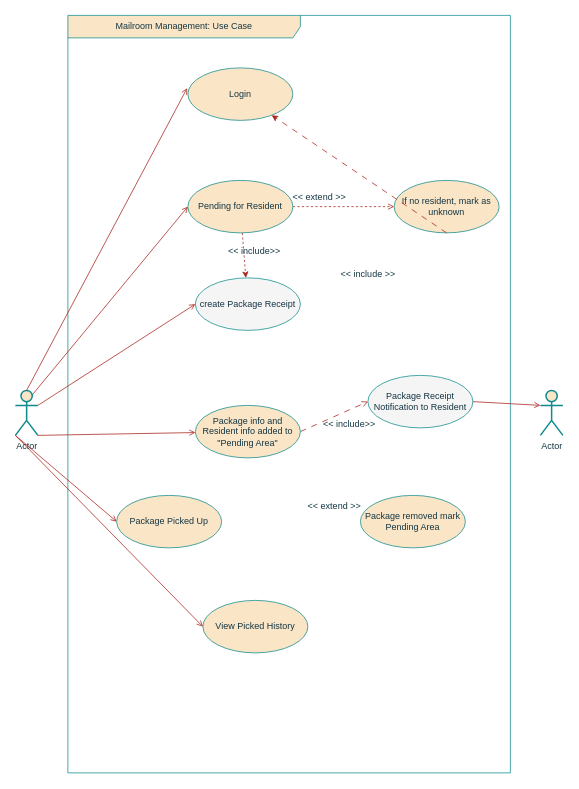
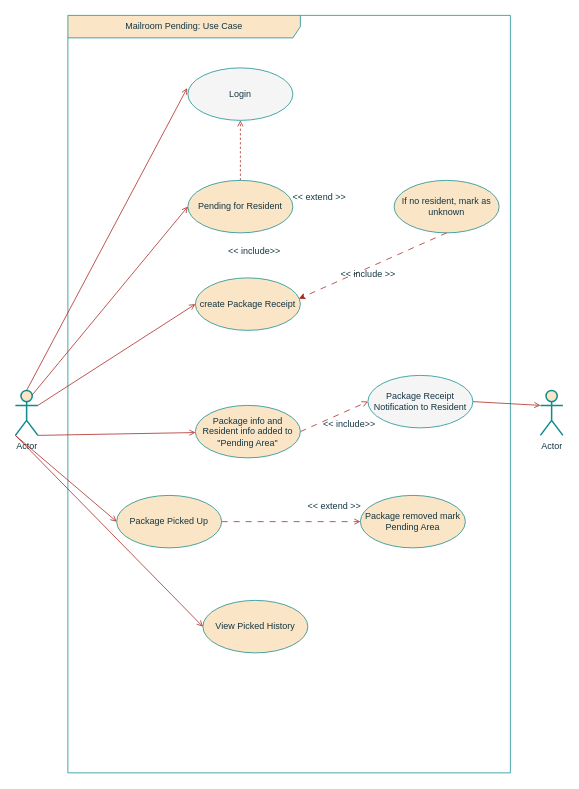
- <mxCell id="2" value="Mailroom Management: Use Case" style="shape=umlFrame;whiteSpace=wrap;html=1;pointerEvents=0;recursiveResize=0;container=1;collapsible=0;width=310;height=30;rounded=1;labelBackgroundColor=none;fillColor=#FAE5C7;strokeColor=#0F8B8D;fontColor=#143642;" vertex="1" parent="1"><mxGeometry x="90" y="20" width="590" height="1010" as="geometry" /></mxCell>
+ <mxCell id="2" value="Mailroom Pending: Use Case" style="shape=umlFrame;whiteSpace=wrap;html=1;pointerEvents=0;recursiveResize=0;container=1;collapsible=0;width=310;height=30;rounded=1;labelBackgroundColor=none;fillColor=#FAE5C7;strokeColor=#0F8B8D;fontColor=#143642;" vertex="1" parent="1"><mxGeometry x="90" y="20" width="590" height="1010" as="geometry" /></mxCell>
- <mxCell id="3" value="Login" style="ellipse;whiteSpace=wrap;html=1;flipV=1;rounded=1;labelBackgroundColor=none;fillColor=#FAE5C7;strokeColor=#0F8B8D;fontColor=#143642;" vertex="1" parent="2"><mxGeometry x="160" y="70" width="140" height="70" as="geometry" /></mxCell>
+ <mxCell id="3" value="Login" style="ellipse;whiteSpace=wrap;html=1;flipV=1;rounded=1;labelBackgroundColor=none;fillColor=#f5f5f5;strokeColor=#0F8B8D;fontColor=#143642;" vertex="1" parent="2"><mxGeometry x="160" y="70" width="140" height="70" as="geometry" /></mxCell>
- <mxCell id="19" style="rounded=0;orthogonalLoop=1;jettySize=auto;html=1;exitX=0.5;exitY=1;exitDx=0;exitDy=0;strokeColor=#A8201A;fontColor=#143642;fillColor=#FAE5C7;dashed=1;dashPattern=8 8;" edge="1" parent="2" source="14" target="3"><mxGeometry relative="1" as="geometry" /></mxCell>
+ <mxCell id="19" style="rounded=0;orthogonalLoop=1;jettySize=auto;html=1;exitX=0.5;exitY=1;exitDx=0;exitDy=0;entryX=0.986;entryY=0.603;entryDx=0;entryDy=0;entryPerimeter=0;strokeColor=#A8201A;fontColor=#143642;fillColor=#FAE5C7;dashed=1;dashPattern=8 8;" edge="1" parent="2" source="14" target="7"><mxGeometry relative="1" as="geometry" /></mxCell>
- <mxCell id="4" value="" style="edgeStyle=orthogonalEdgeStyle;rounded=0;orthogonalLoop=1;jettySize=auto;html=1;strokeColor=#A8201A;fontColor=#143642;fillColor=#FAE5C7;dashed=1;endArrow=open;endFill=0;" edge="1" parent="2" source="6" target="14"><mxGeometry relative="1" as="geometry" /></mxCell>
+ <mxCell id="4" value="" style="edgeStyle=orthogonalEdgeStyle;rounded=0;orthogonalLoop=1;jettySize=auto;html=1;strokeColor=#A8201A;fontColor=#143642;fillColor=#FAE5C7;dashed=1;endArrow=open;endFill=0;" edge="1" parent="2" source="6" target="3"><mxGeometry relative="1" as="geometry" /></mxCell>
- <mxCell id="5" value="" style="rounded=0;orthogonalLoop=1;jettySize=auto;html=1;strokeColor=#A8201A;fontColor=#143642;fillColor=#FAE5C7;dashed=1;" edge="1" parent="2" source="6" target="7"><mxGeometry relative="1" as="geometry" /></mxCell>
- <mxCell id="7" value="create Package Receipt" style="ellipse;whiteSpace=wrap;html=1;flipV=1;rounded=1;labelBackgroundColor=none;fillColor=#f5f5f5;strokeColor=#0F8B8D;fontColor=#143642;" vertex="1" parent="2"><mxGeometry x="170" y="350" width="140" height="70" as="geometry" /></mxCell>
+ <mxCell id="7" value="create Package Receipt" style="ellipse;whiteSpace=wrap;html=1;flipV=1;rounded=1;labelBackgroundColor=none;fillColor=#FAE5C7;strokeColor=#0F8B8D;fontColor=#143642;" vertex="1" parent="2"><mxGeometry x="170" y="350" width="140" height="70" as="geometry" /></mxCell>
+ <mxCell id="11" value="" style="edgeStyle=orthogonalEdgeStyle;rounded=0;orthogonalLoop=1;jettySize=auto;html=1;strokeColor=#A8201A;fontColor=#143642;fillColor=#FAE5C7;dashed=1;dashPattern=8 8;endArrow=open;endFill=0;" edge="1" parent="2" source="12" target="15"><mxGeometry relative="1" as="geometry" /></mxCell>
